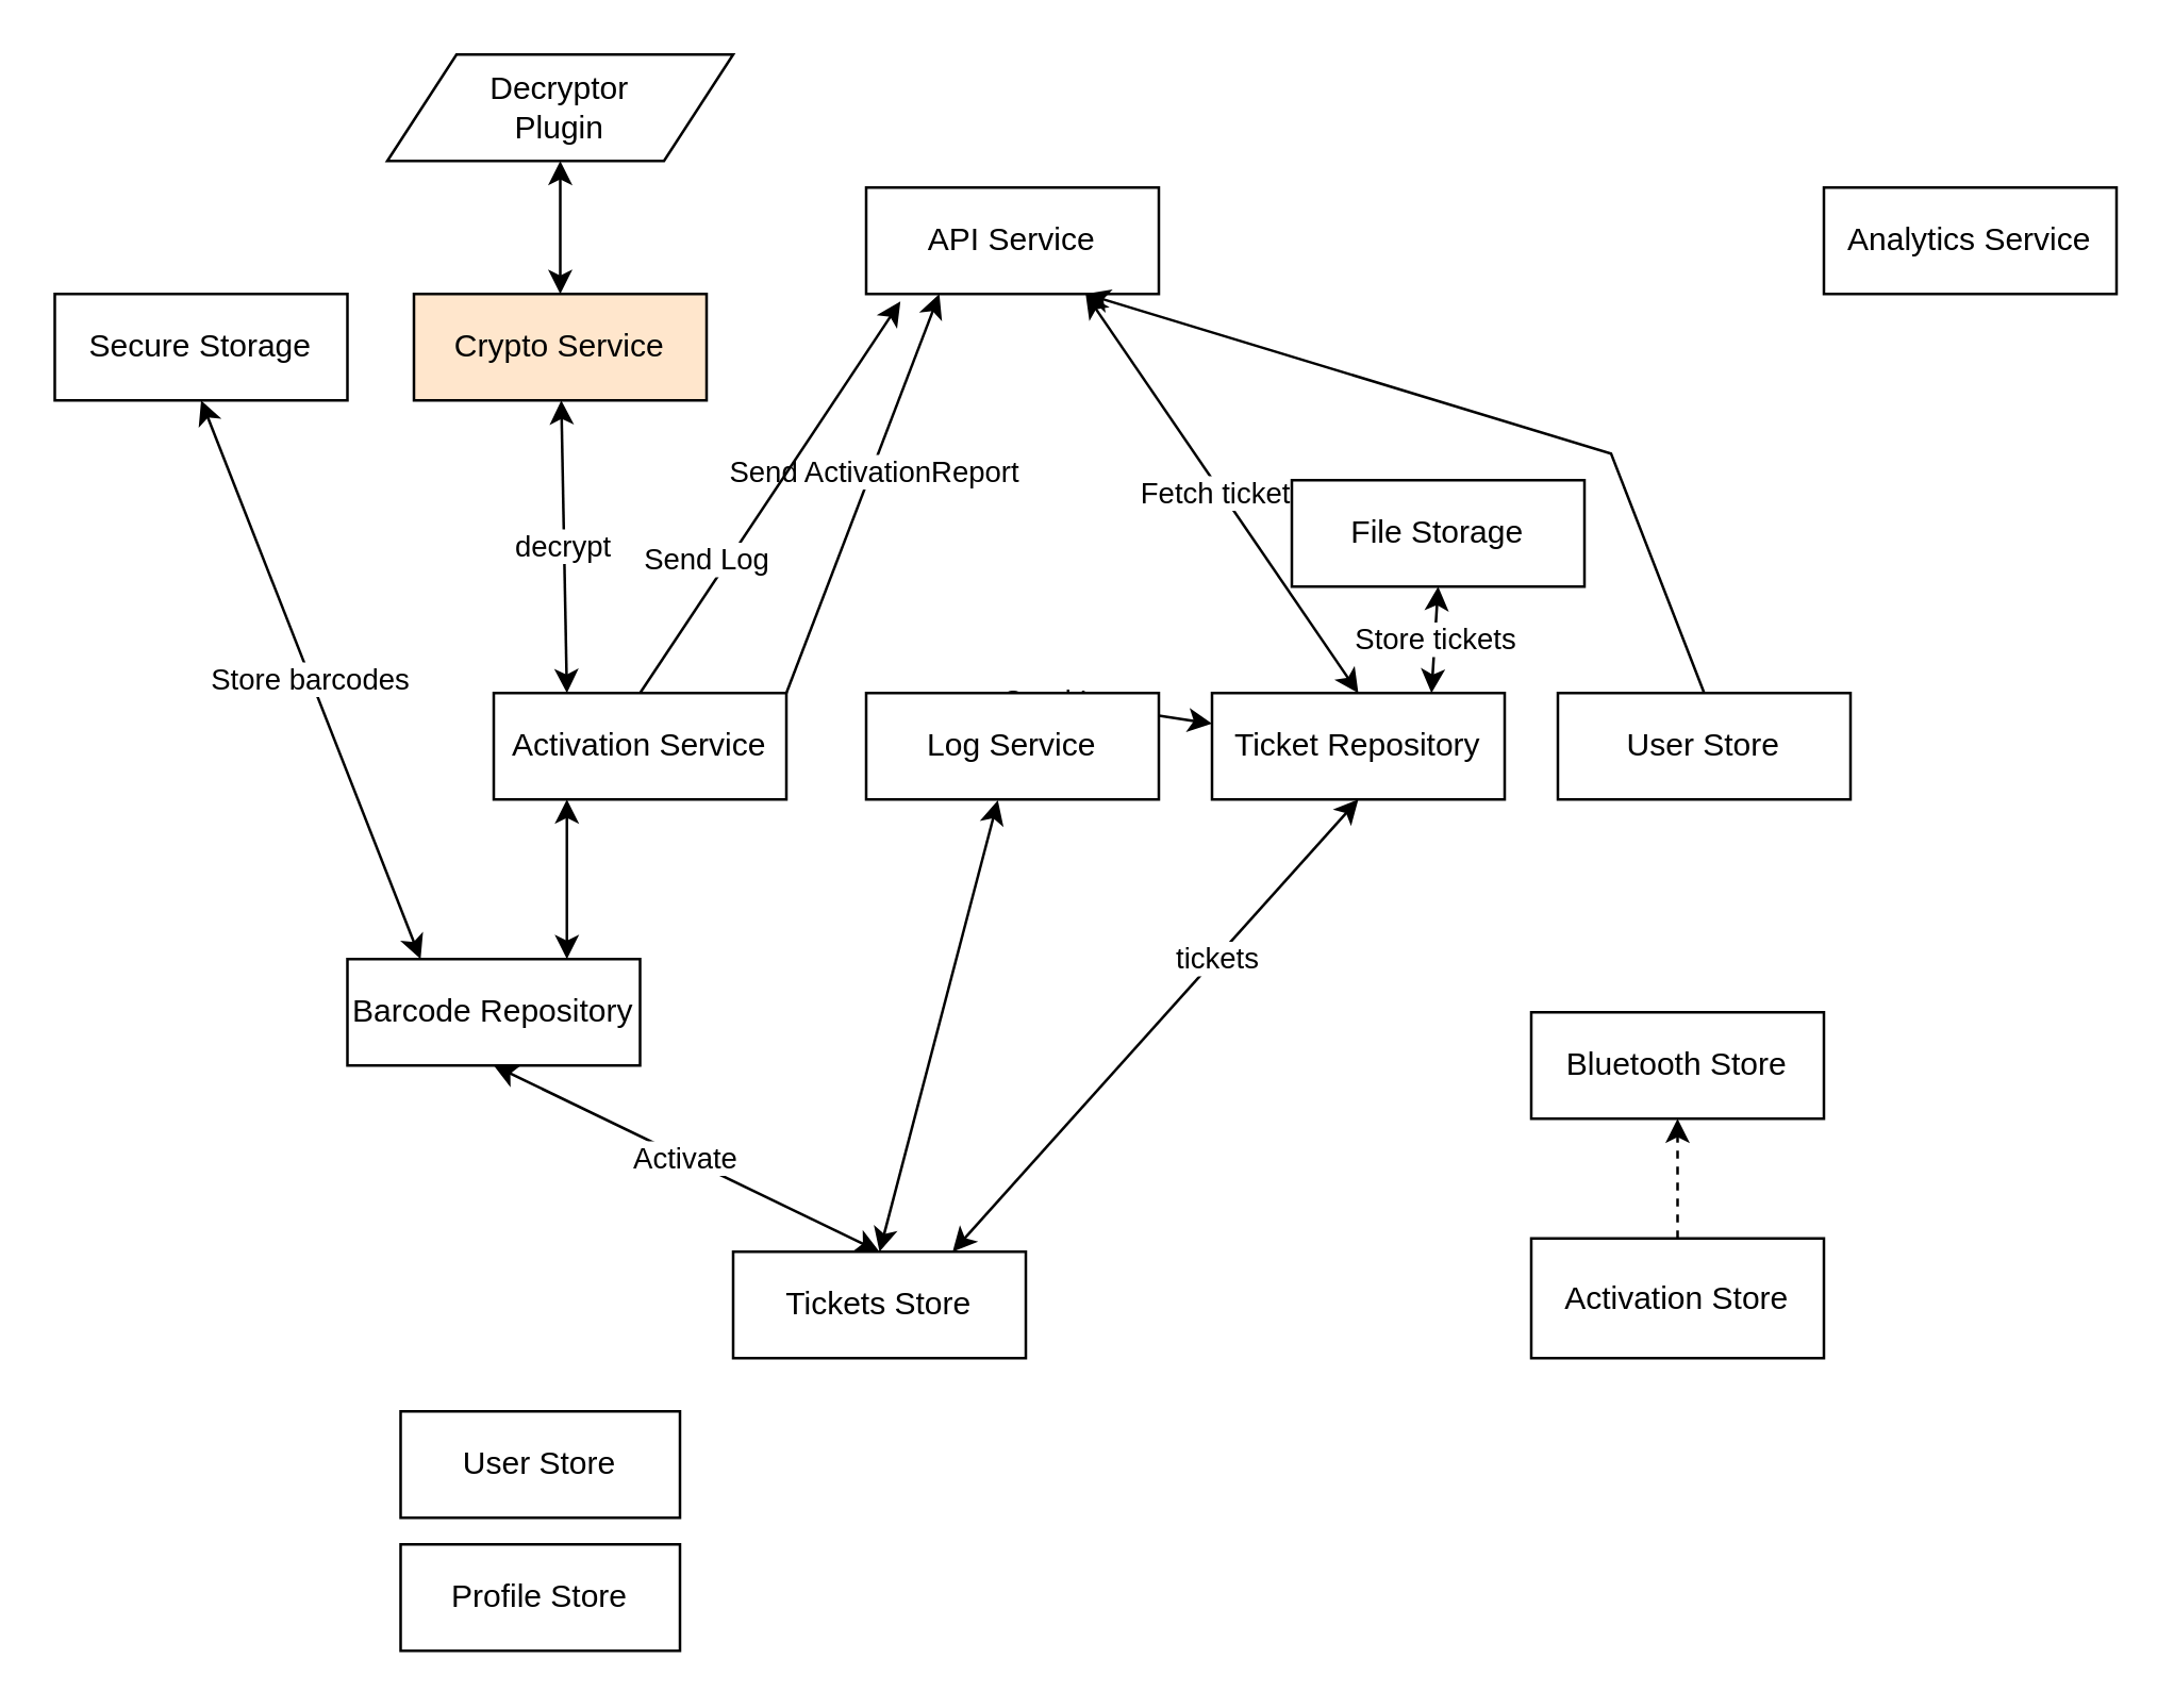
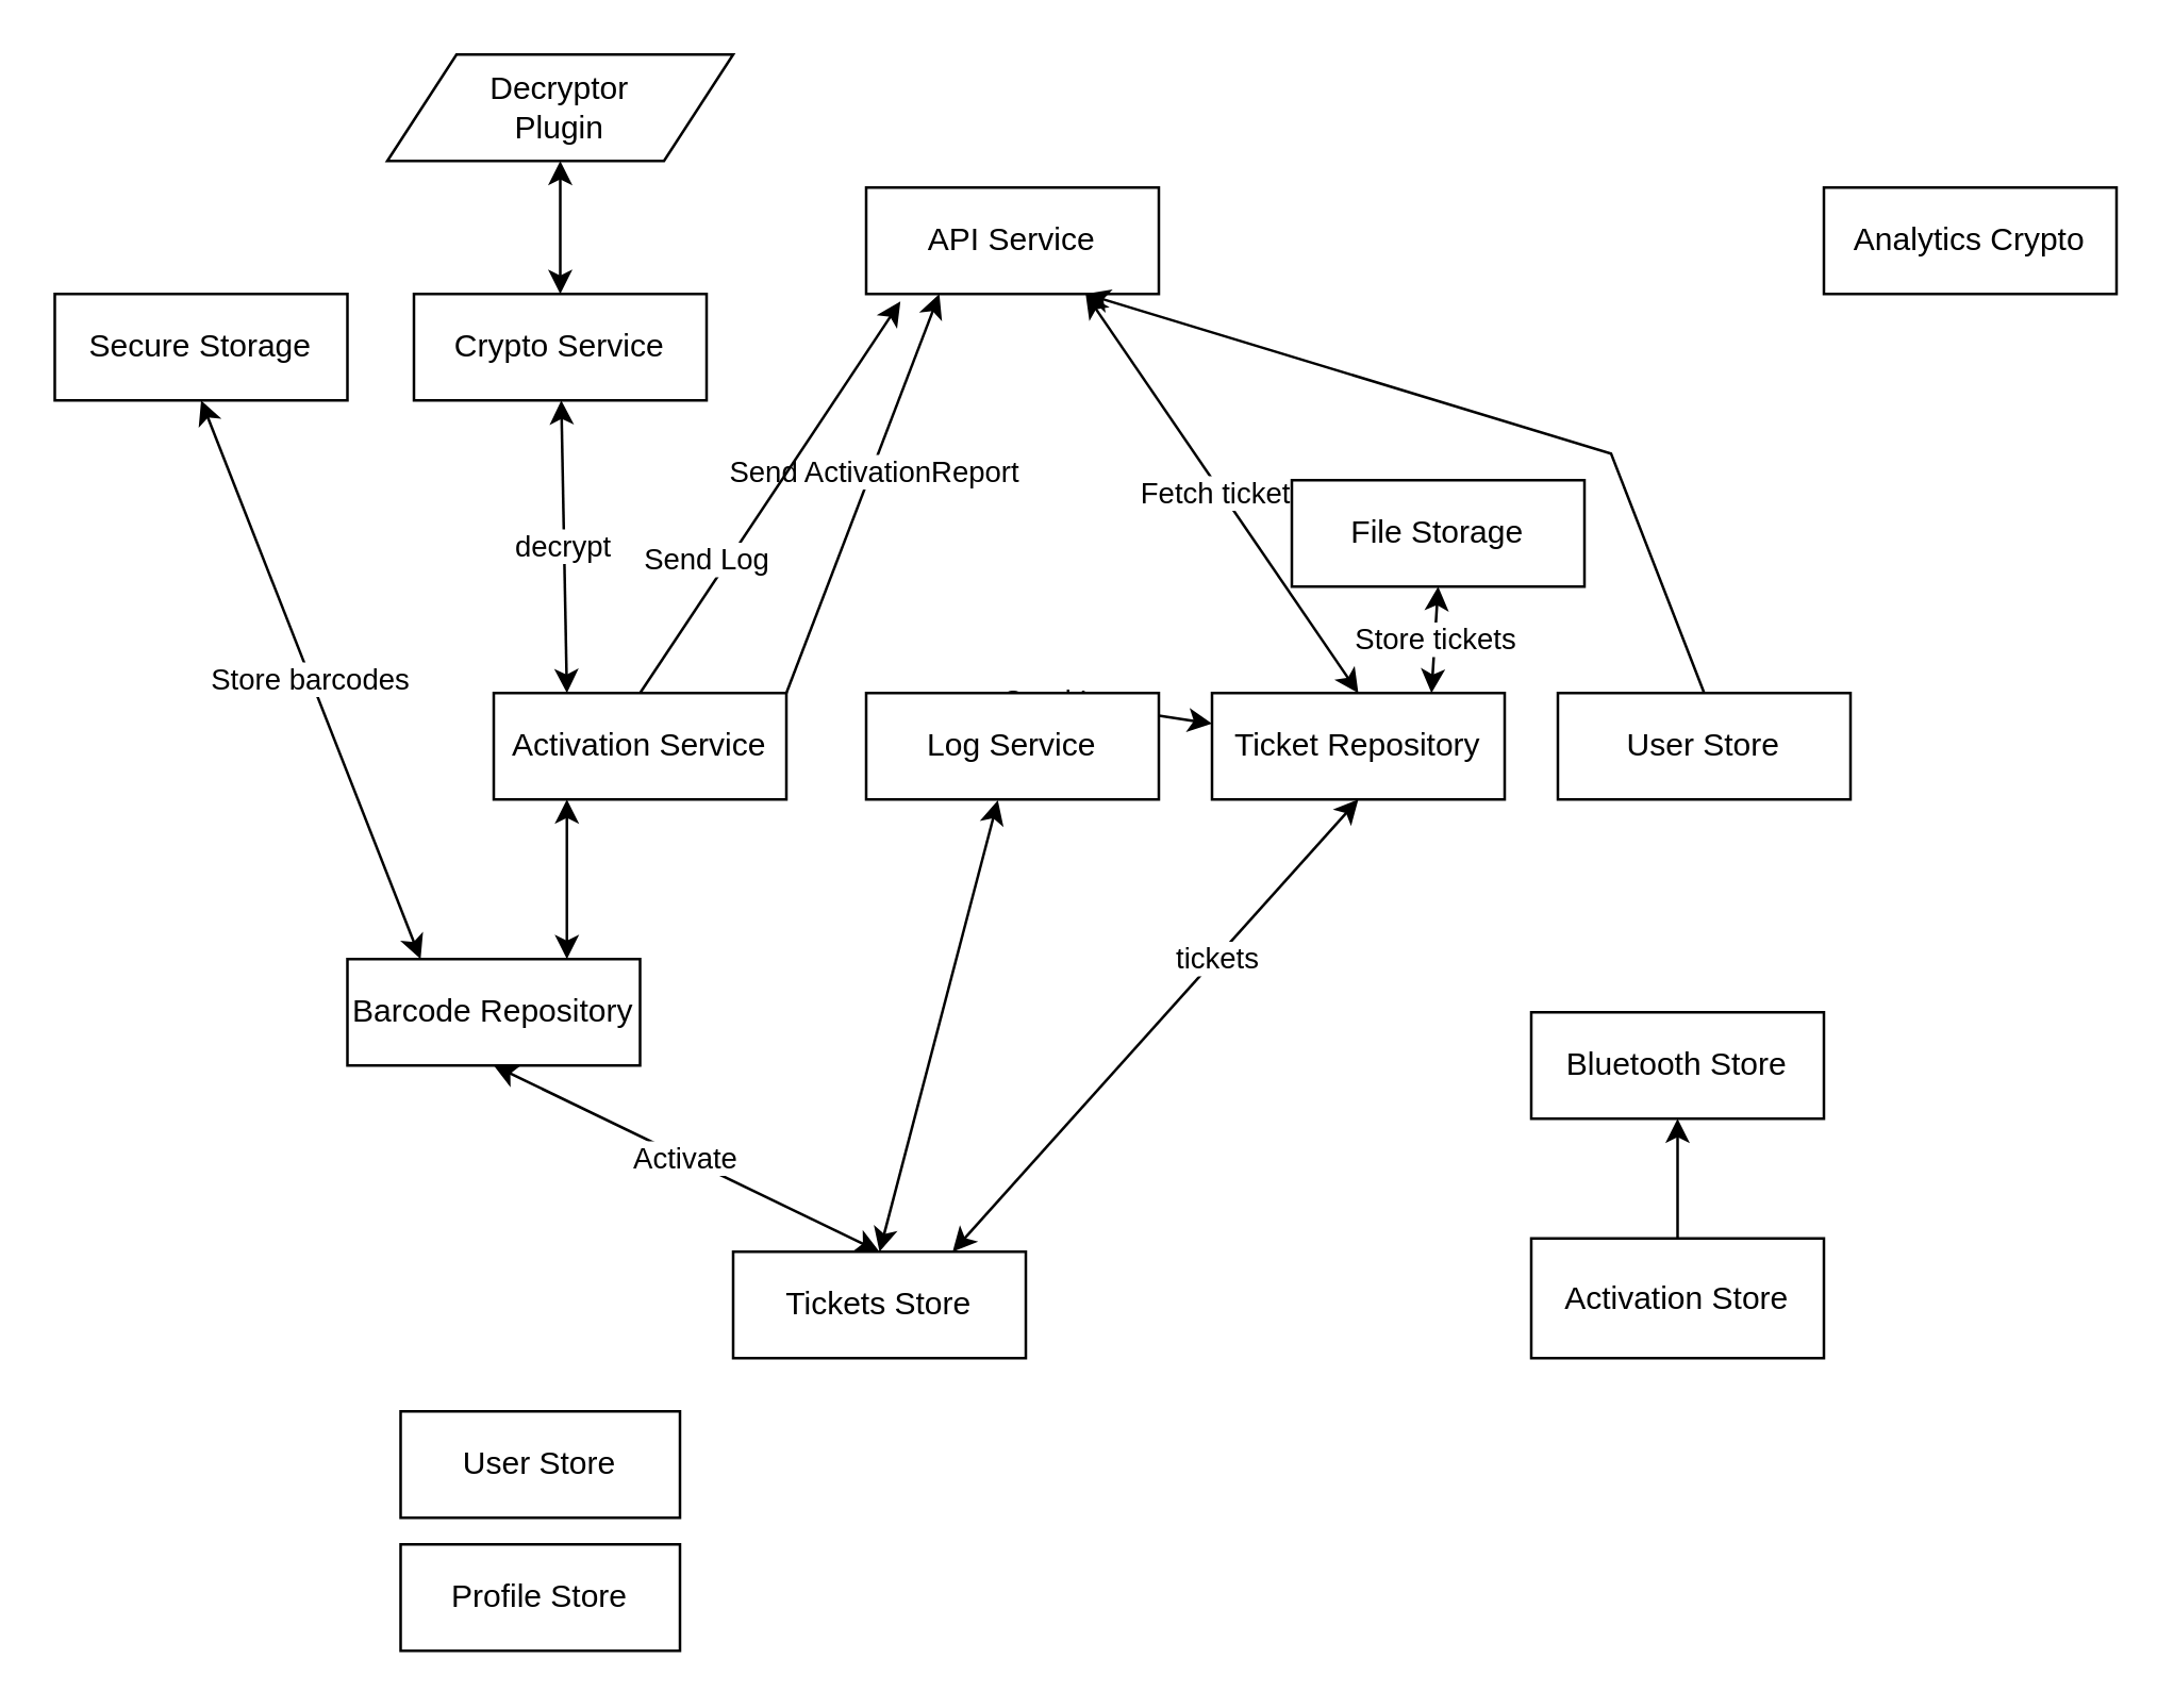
- <mxCell id="24" value="Analytics Service" style="rounded=0;whiteSpace=wrap;html=1;" parent="1" vertex="1"><mxGeometry x="685" y="70" width="110" height="40" as="geometry" /></mxCell>
+ <mxCell id="24" value="Analytics Crypto" style="rounded=0;whiteSpace=wrap;html=1;" parent="1" vertex="1"><mxGeometry x="685" y="70" width="110" height="40" as="geometry" /></mxCell>
- <mxCell id="11" value="Crypto Service" style="rounded=0;whiteSpace=wrap;html=1;fillColor=#ffe6cc;" parent="1" vertex="1"><mxGeometry x="155" y="110" width="110" height="40" as="geometry" /></mxCell>
+ <mxCell id="11" value="Crypto Service" style="rounded=0;whiteSpace=wrap;html=1;" parent="1" vertex="1"><mxGeometry x="155" y="110" width="110" height="40" as="geometry" /></mxCell>
- <mxCell id="28" style="edgeStyle=none;rounded=0;comic=0;orthogonalLoop=1;jettySize=auto;html=1;exitX=0.5;exitY=0;exitDx=0;exitDy=0;entryX=0.5;entryY=1;entryDx=0;entryDy=0;shadow=0;startArrow=none;startFill=0;dashed=1;" parent="1" source="29" target="27" edge="1"><mxGeometry relative="1" as="geometry" /></mxCell>
+ <mxCell id="28" style="edgeStyle=none;rounded=0;comic=0;orthogonalLoop=1;jettySize=auto;html=1;exitX=0.5;exitY=0;exitDx=0;exitDy=0;entryX=0.5;entryY=1;entryDx=0;entryDy=0;shadow=0;startArrow=none;startFill=0;" parent="1" source="29" target="27" edge="1"><mxGeometry relative="1" as="geometry" /></mxCell>
